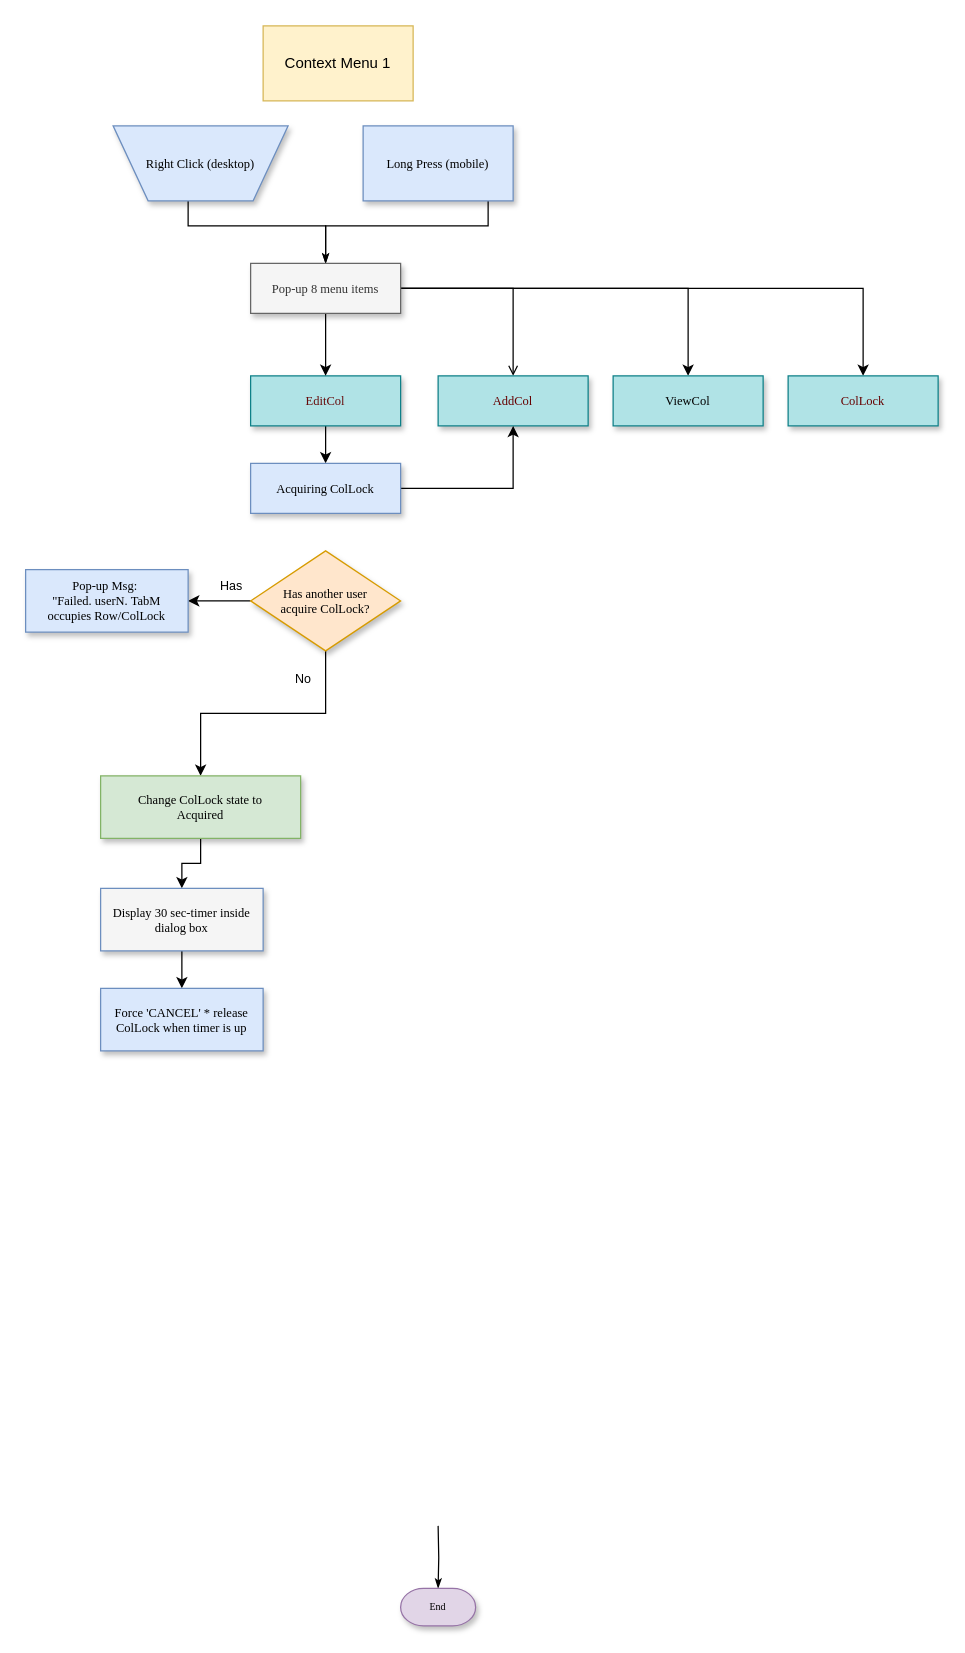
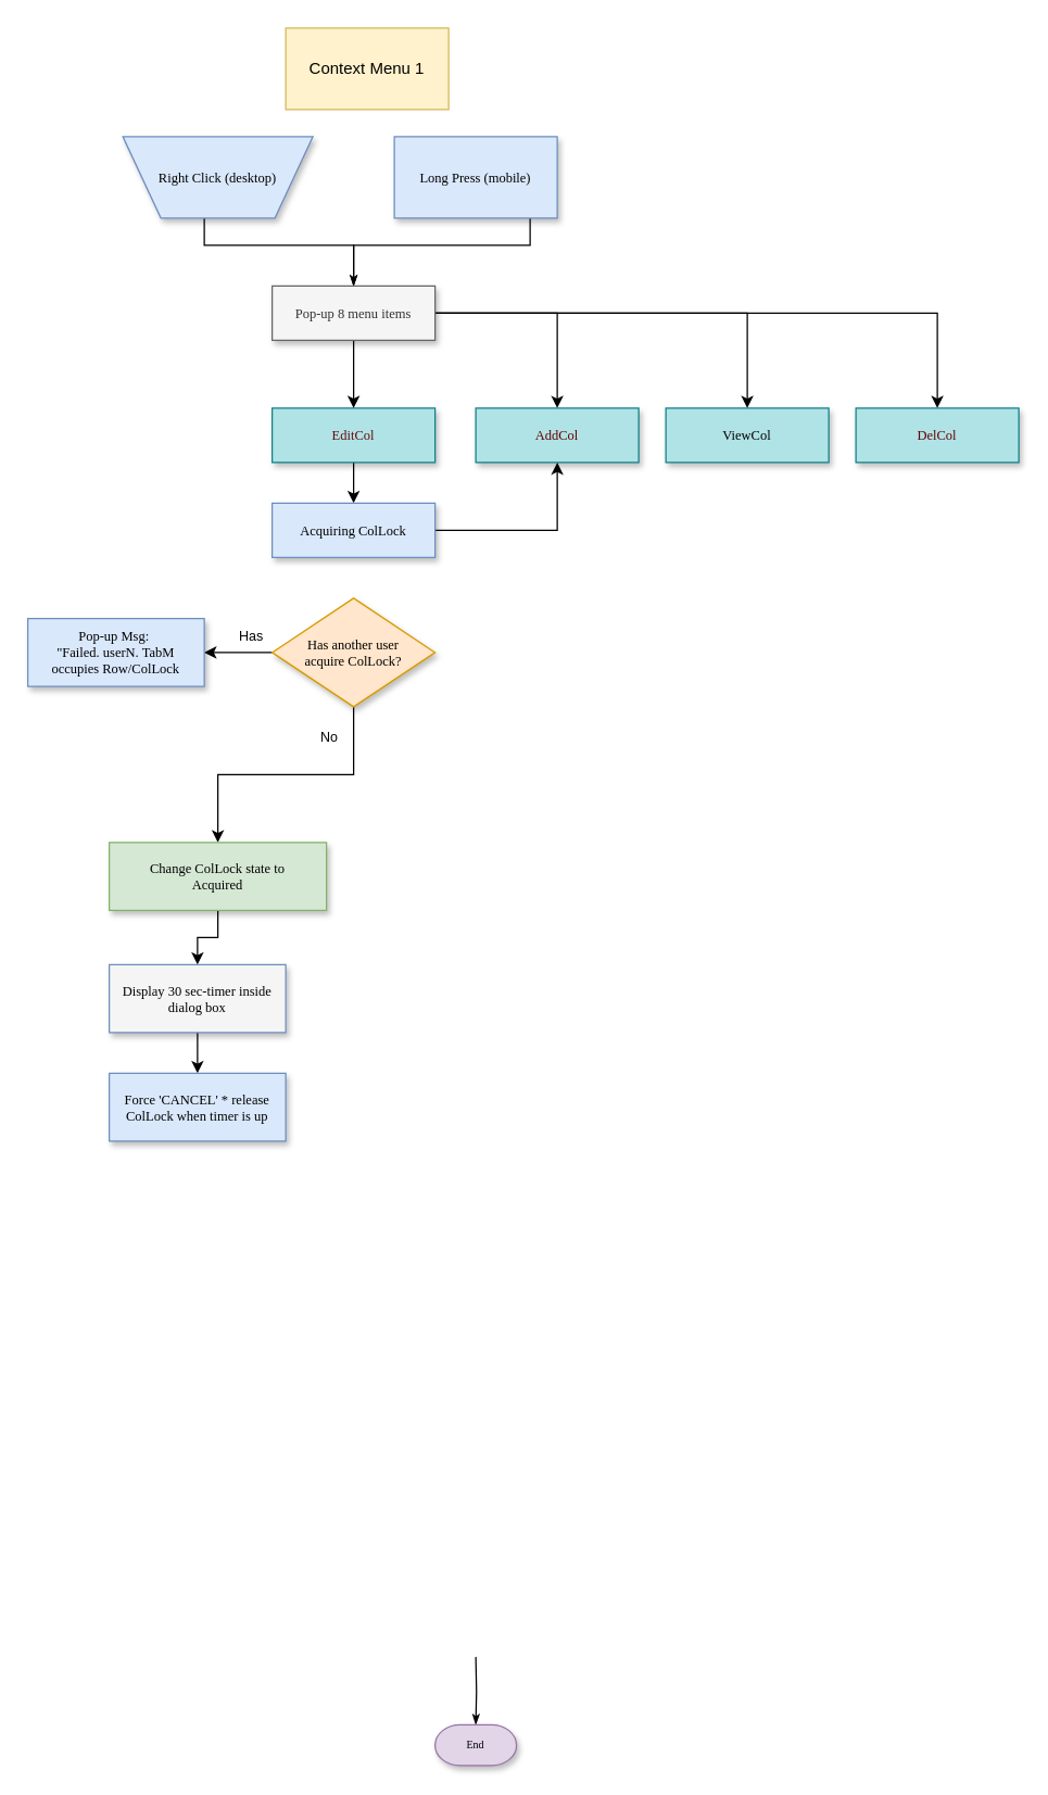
- <mxCell id="12" style="edgeStyle=orthogonalEdgeStyle;rounded=0;orthogonalLoop=1;jettySize=auto;html=1;exitX=1;exitY=0.5;exitDx=0;exitDy=0;entryX=0.5;entryY=0;entryDx=0;entryDy=0;fontColor=#000000;fontSize=10;endArrow=open;" edge="1" parent="1" source="15" target="16"><mxGeometry relative="1" as="geometry" /></mxCell>
+ <mxCell id="12" style="edgeStyle=orthogonalEdgeStyle;rounded=0;orthogonalLoop=1;jettySize=auto;html=1;exitX=1;exitY=0.5;exitDx=0;exitDy=0;entryX=0.5;entryY=0;entryDx=0;entryDy=0;fontColor=#000000;fontSize=10;" edge="1" parent="1" source="15" target="16"><mxGeometry relative="1" as="geometry" /></mxCell>
- <mxCell id="18" value="&lt;font color=&quot;#660000&quot; style=&quot;font-size: 10px;&quot;&gt;ColLock&lt;/font&gt;" style="whiteSpace=wrap;html=1;rounded=0;shadow=1;labelBackgroundColor=none;strokeWidth=1;fontFamily=Verdana;fontSize=10;align=center;fillColor=#b0e3e6;strokeColor=#0e8088;" vertex="1" parent="1"><mxGeometry x="630" y="300" width="120" height="40" as="geometry" /></mxCell>
+ <mxCell id="18" value="&lt;font color=&quot;#660000&quot; style=&quot;font-size: 10px;&quot;&gt;DelCol&lt;/font&gt;" style="whiteSpace=wrap;html=1;rounded=0;shadow=1;labelBackgroundColor=none;strokeWidth=1;fontFamily=Verdana;fontSize=10;align=center;fillColor=#b0e3e6;strokeColor=#0e8088;" vertex="1" parent="1"><mxGeometry x="630" y="300" width="120" height="40" as="geometry" /></mxCell>
